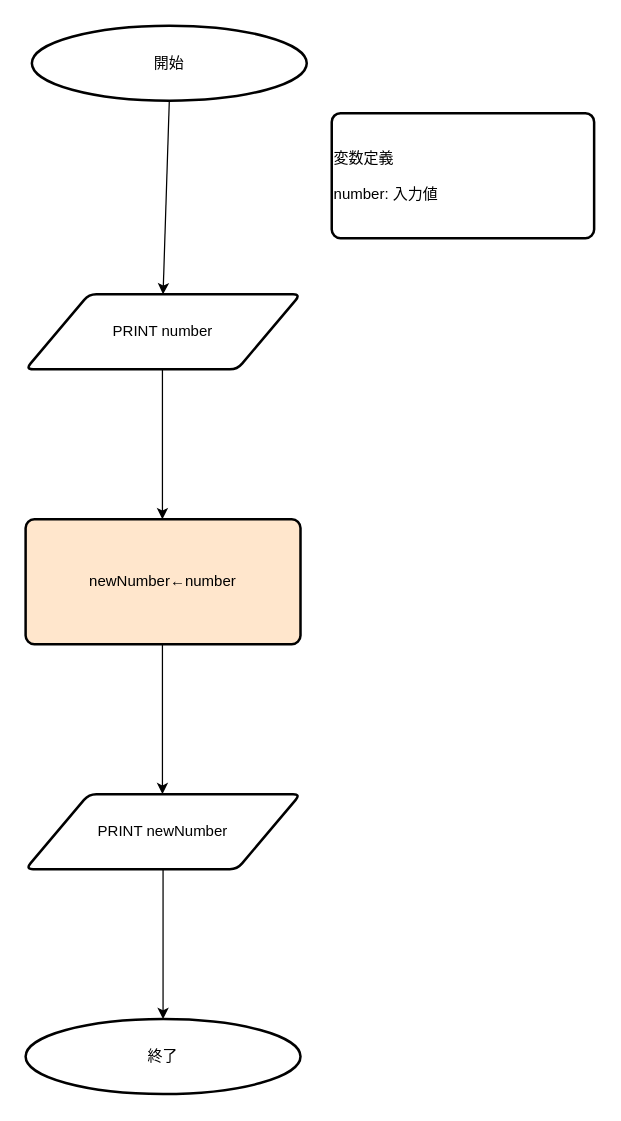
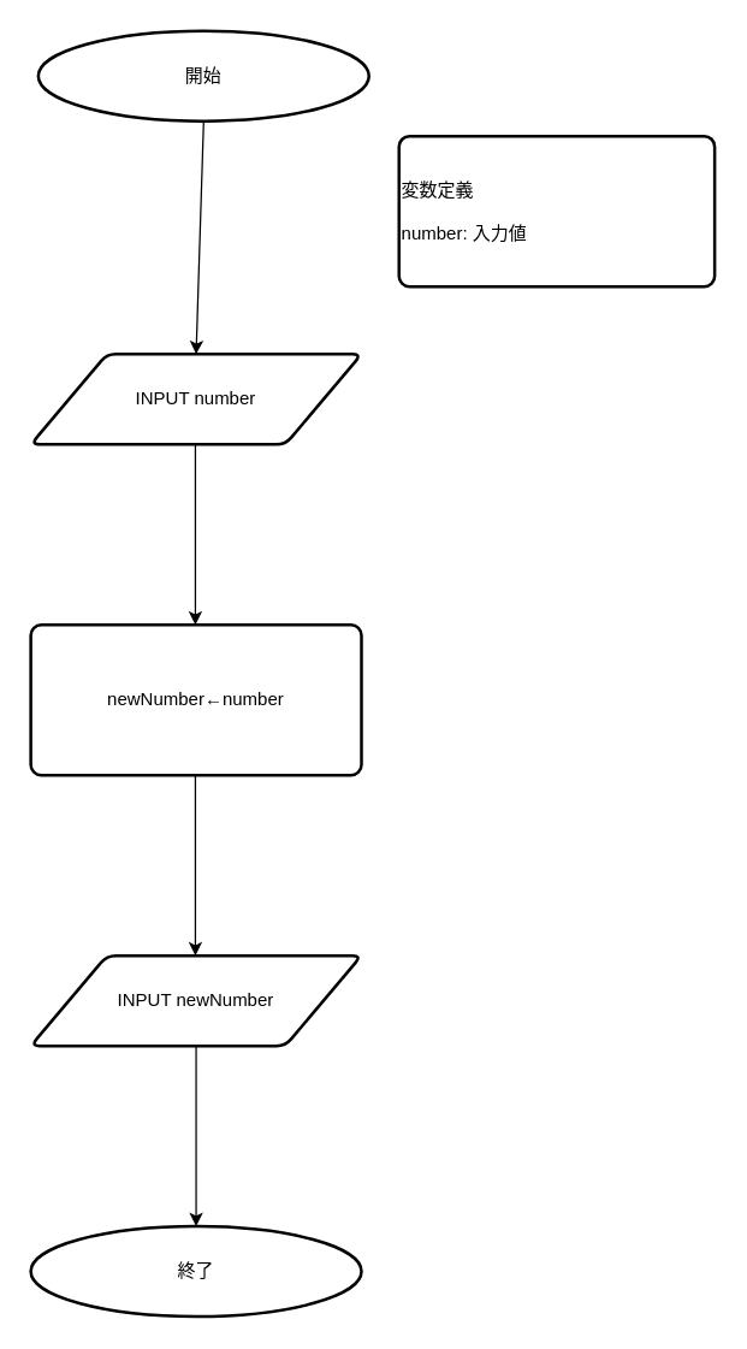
- <mxCell id="4" value="PRINT number" style="shape=parallelogram;html=1;strokeWidth=2;perimeter=parallelogramPerimeter;whiteSpace=wrap;rounded=1;arcSize=12;size=0.23;" vertex="1" parent="1"><mxGeometry x="20" y="235" width="220" height="60" as="geometry" /></mxCell>
+ <mxCell id="4" value="INPUT number" style="shape=parallelogram;html=1;strokeWidth=2;perimeter=parallelogramPerimeter;whiteSpace=wrap;rounded=1;arcSize=12;size=0.23;" vertex="1" parent="1"><mxGeometry x="20" y="235" width="220" height="60" as="geometry" /></mxCell>
- <mxCell id="5" value="newNumber←number" style="rounded=1;whiteSpace=wrap;html=1;absoluteArcSize=1;arcSize=14;strokeWidth=2;fillColor=#ffe6cc;" vertex="1" parent="1"><mxGeometry x="20" y="415" width="220" height="100" as="geometry" /></mxCell>
+ <mxCell id="5" value="newNumber←number" style="rounded=1;whiteSpace=wrap;html=1;absoluteArcSize=1;arcSize=14;strokeWidth=2;" vertex="1" parent="1"><mxGeometry x="20" y="415" width="220" height="100" as="geometry" /></mxCell>
- <mxCell id="8" value="PRINT newNumber" style="shape=parallelogram;html=1;strokeWidth=2;perimeter=parallelogramPerimeter;whiteSpace=wrap;rounded=1;arcSize=12;size=0.23;" vertex="1" parent="1"><mxGeometry x="20" y="635" width="220" height="60" as="geometry" /></mxCell>
+ <mxCell id="8" value="INPUT newNumber" style="shape=parallelogram;html=1;strokeWidth=2;perimeter=parallelogramPerimeter;whiteSpace=wrap;rounded=1;arcSize=12;size=0.23;" vertex="1" parent="1"><mxGeometry x="20" y="635" width="220" height="60" as="geometry" /></mxCell>
